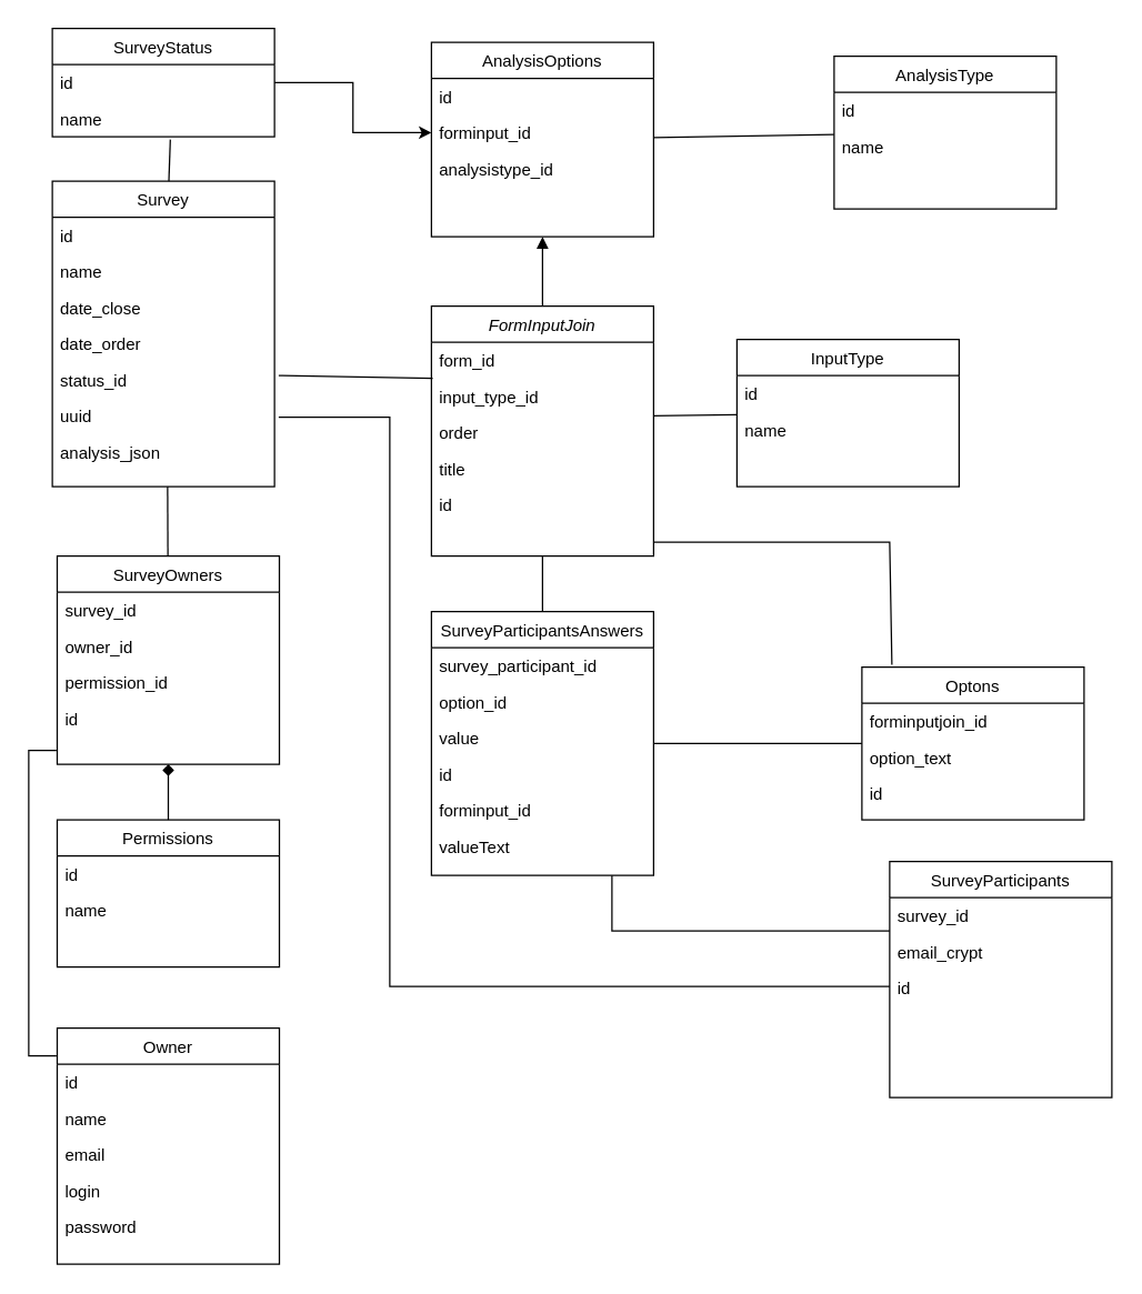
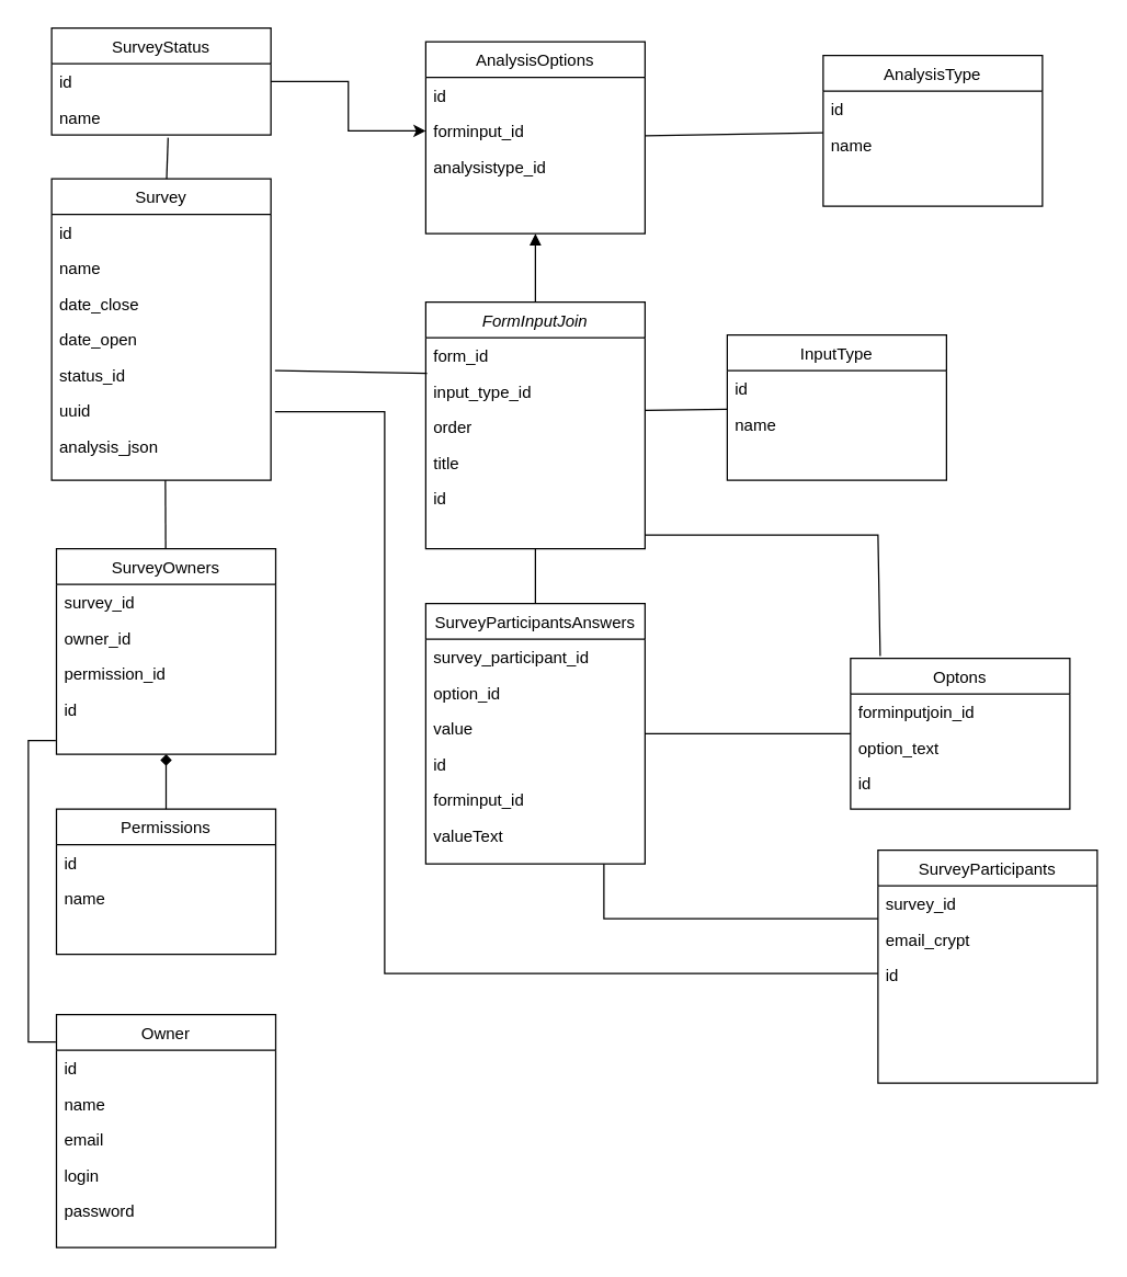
- <mxCell id="15" value="date_order" style="text;align=left;verticalAlign=top;spacingLeft=4;spacingRight=4;overflow=hidden;rotatable=0;points=[[0,0.5],[1,0.5]];portConstraint=eastwest;rounded=0;shadow=0;html=0;" parent="11" vertex="1"><mxGeometry y="104" width="160" height="26" as="geometry" /></mxCell>
+ <mxCell id="15" value="date_open" style="text;align=left;verticalAlign=top;spacingLeft=4;spacingRight=4;overflow=hidden;rotatable=0;points=[[0,0.5],[1,0.5]];portConstraint=eastwest;rounded=0;shadow=0;html=0;" parent="11" vertex="1"><mxGeometry y="104" width="160" height="26" as="geometry" /></mxCell>
